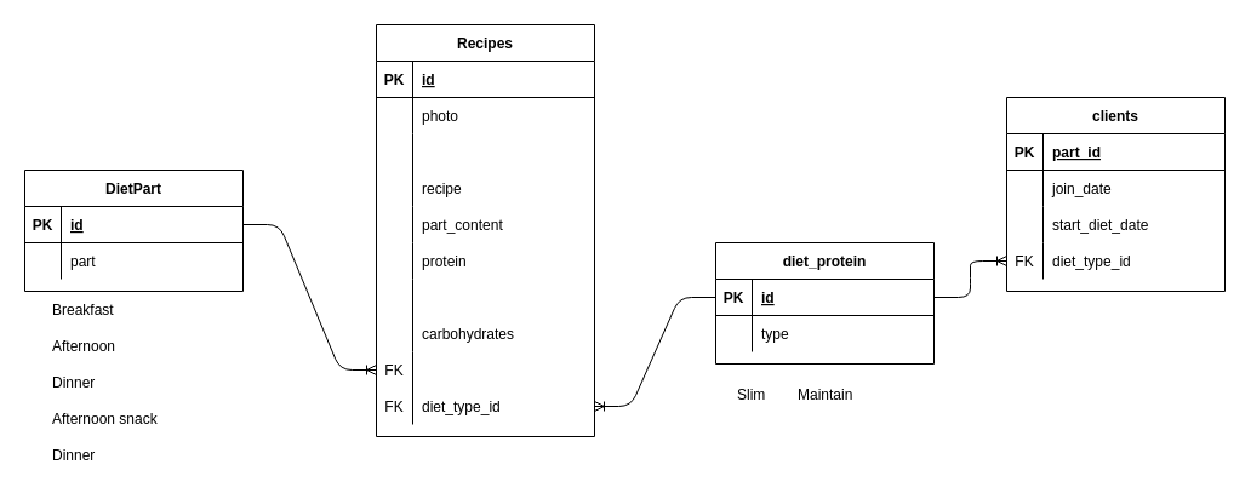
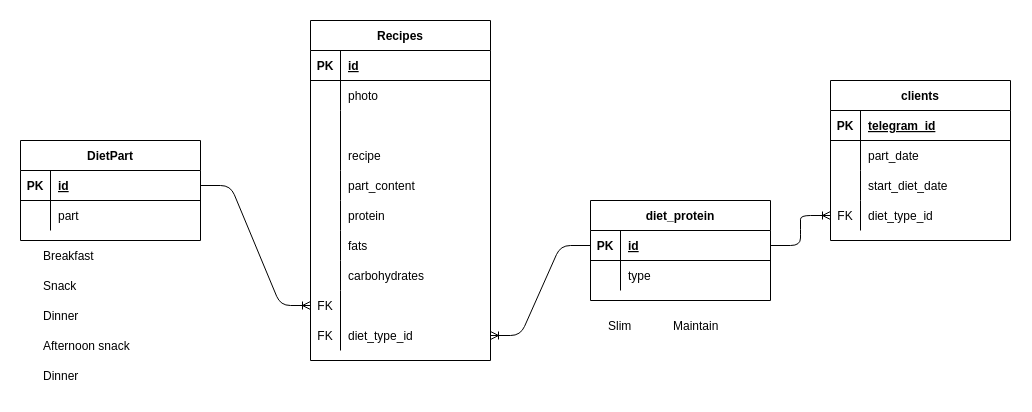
- <mxCell id="5" value="part_id" style="shape=partialRectangle;connectable=0;fillColor=none;top=0;left=0;bottom=0;right=0;align=left;spacingLeft=6;fontStyle=5;overflow=hidden;" parent="3" vertex="1"><mxGeometry x="30" width="150" height="30" as="geometry" /></mxCell>
+ <mxCell id="5" value="telegram_id" style="shape=partialRectangle;connectable=0;fillColor=none;top=0;left=0;bottom=0;right=0;align=left;spacingLeft=6;fontStyle=5;overflow=hidden;" parent="3" vertex="1"><mxGeometry x="30" width="150" height="30" as="geometry" /></mxCell>
- <mxCell id="8" value="join_date" style="shape=partialRectangle;connectable=0;fillColor=none;top=0;left=0;bottom=0;right=0;align=left;spacingLeft=6;overflow=hidden;" parent="6" vertex="1"><mxGeometry x="30" width="150" height="30" as="geometry" /></mxCell>
+ <mxCell id="8" value="part_date" style="shape=partialRectangle;connectable=0;fillColor=none;top=0;left=0;bottom=0;right=0;align=left;spacingLeft=6;overflow=hidden;" parent="6" vertex="1"><mxGeometry x="30" width="150" height="30" as="geometry" /></mxCell>
+ <mxCell id="35" value="fats" style="shape=partialRectangle;connectable=0;fillColor=none;top=0;left=0;bottom=0;right=0;align=left;spacingLeft=6;overflow=hidden;" parent="33" vertex="1"><mxGeometry x="30" width="150" height="30" as="geometry" /></mxCell>
- <mxCell id="64" value="Afternoon" style="shape=partialRectangle;connectable=0;fillColor=none;top=0;left=0;bottom=0;right=0;align=left;spacingLeft=6;overflow=hidden;" parent="1" vertex="1"><mxGeometry x="35" y="270" width="150" height="30" as="geometry" /></mxCell>
+ <mxCell id="64" value="Snack" style="shape=partialRectangle;connectable=0;fillColor=none;top=0;left=0;bottom=0;right=0;align=left;spacingLeft=6;overflow=hidden;" parent="1" vertex="1"><mxGeometry x="35" y="270" width="150" height="30" as="geometry" /></mxCell>
- <mxCell id="62" value="Maintain" style="shape=partialRectangle;connectable=0;fillColor=none;top=0;left=0;bottom=0;right=0;align=left;spacingLeft=6;overflow=hidden;fontStyle=0" parent="1" vertex="1"><mxGeometry x="650" y="310" width="60" height="30" as="geometry" /></mxCell>
+ <mxCell id="62" value="Maintain" style="shape=partialRectangle;connectable=0;fillColor=none;top=0;left=0;bottom=0;right=0;align=left;spacingLeft=6;overflow=hidden;fontStyle=0" parent="1" vertex="1"><mxGeometry x="665" y="310" width="60" height="30" as="geometry" /></mxCell>
